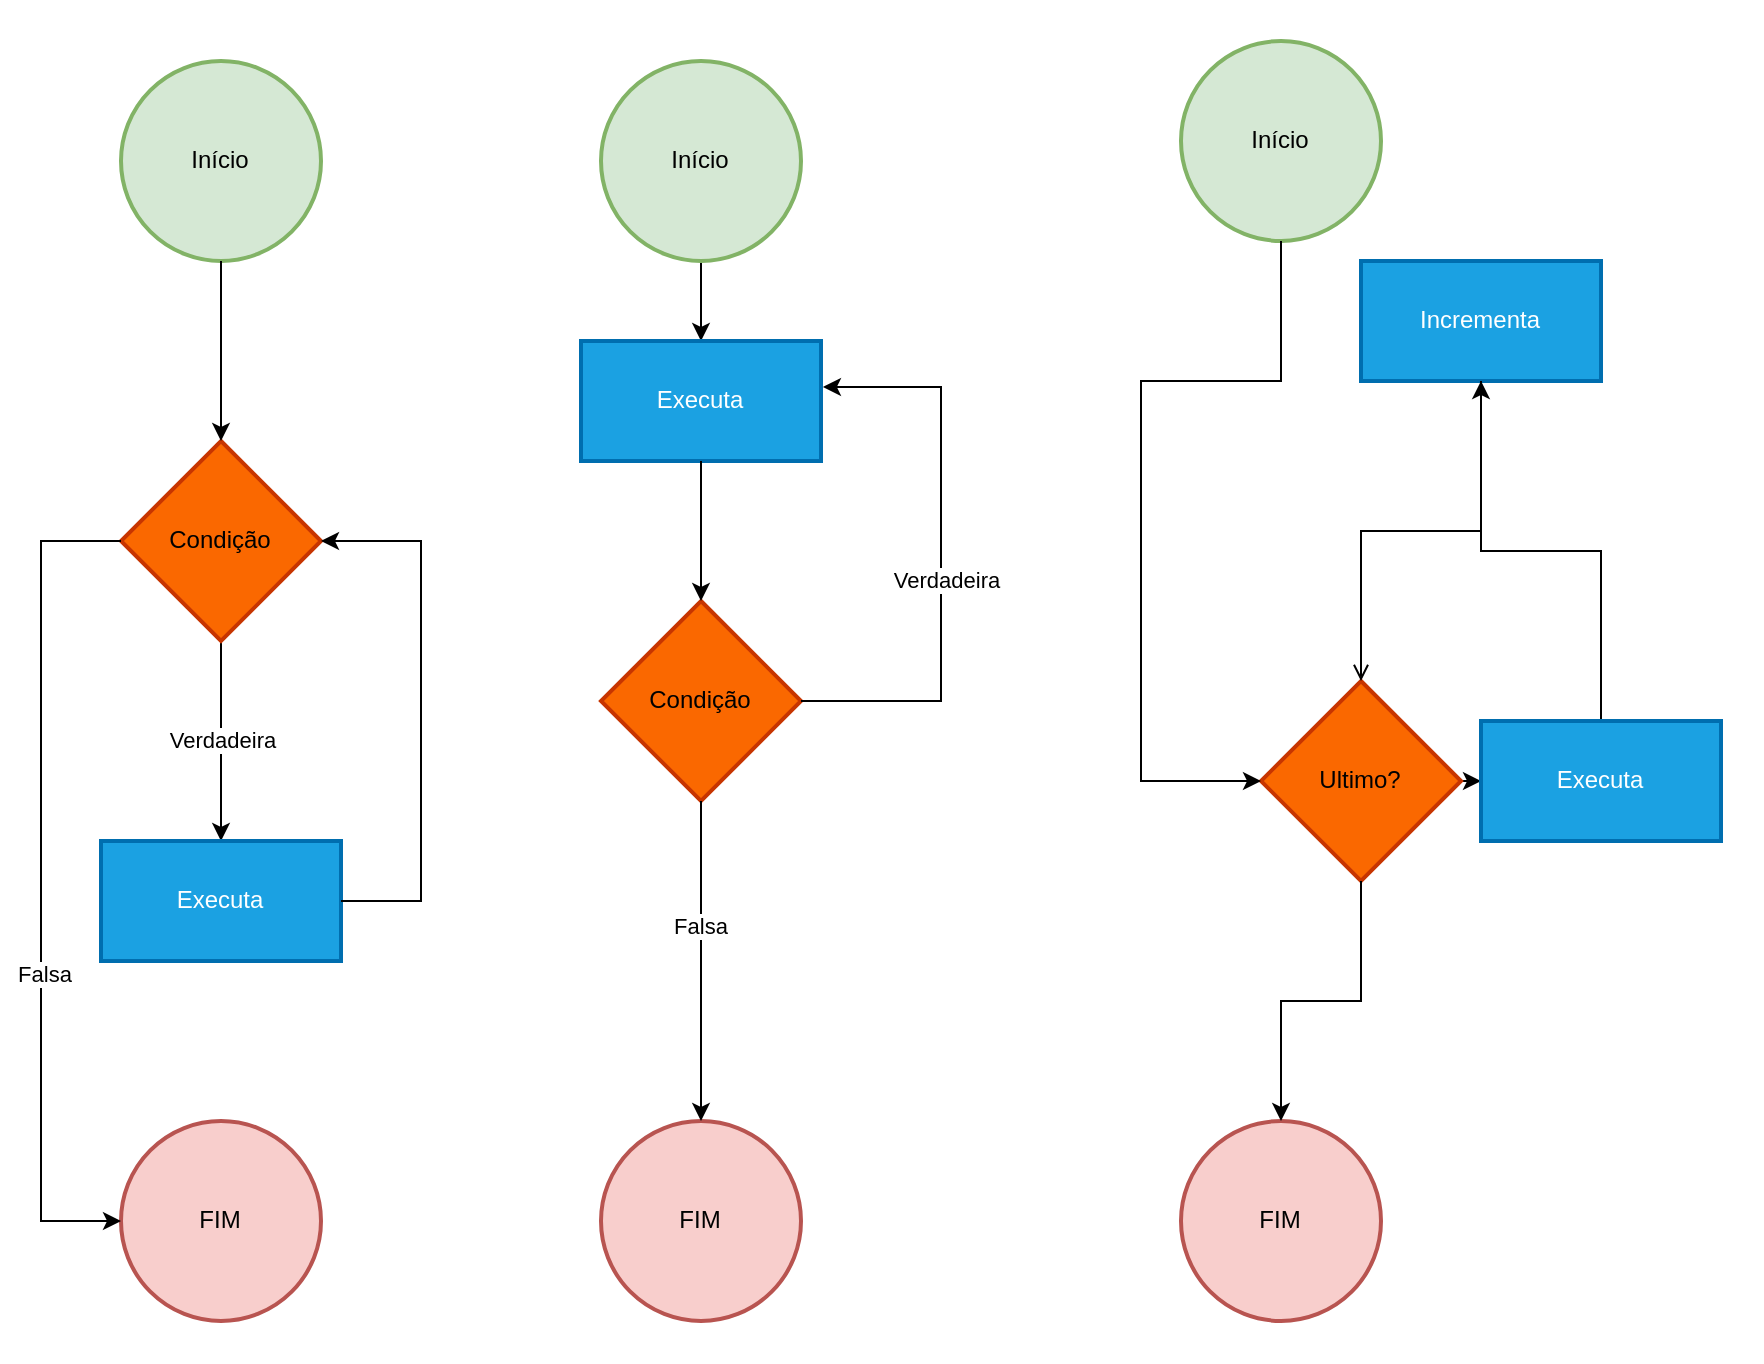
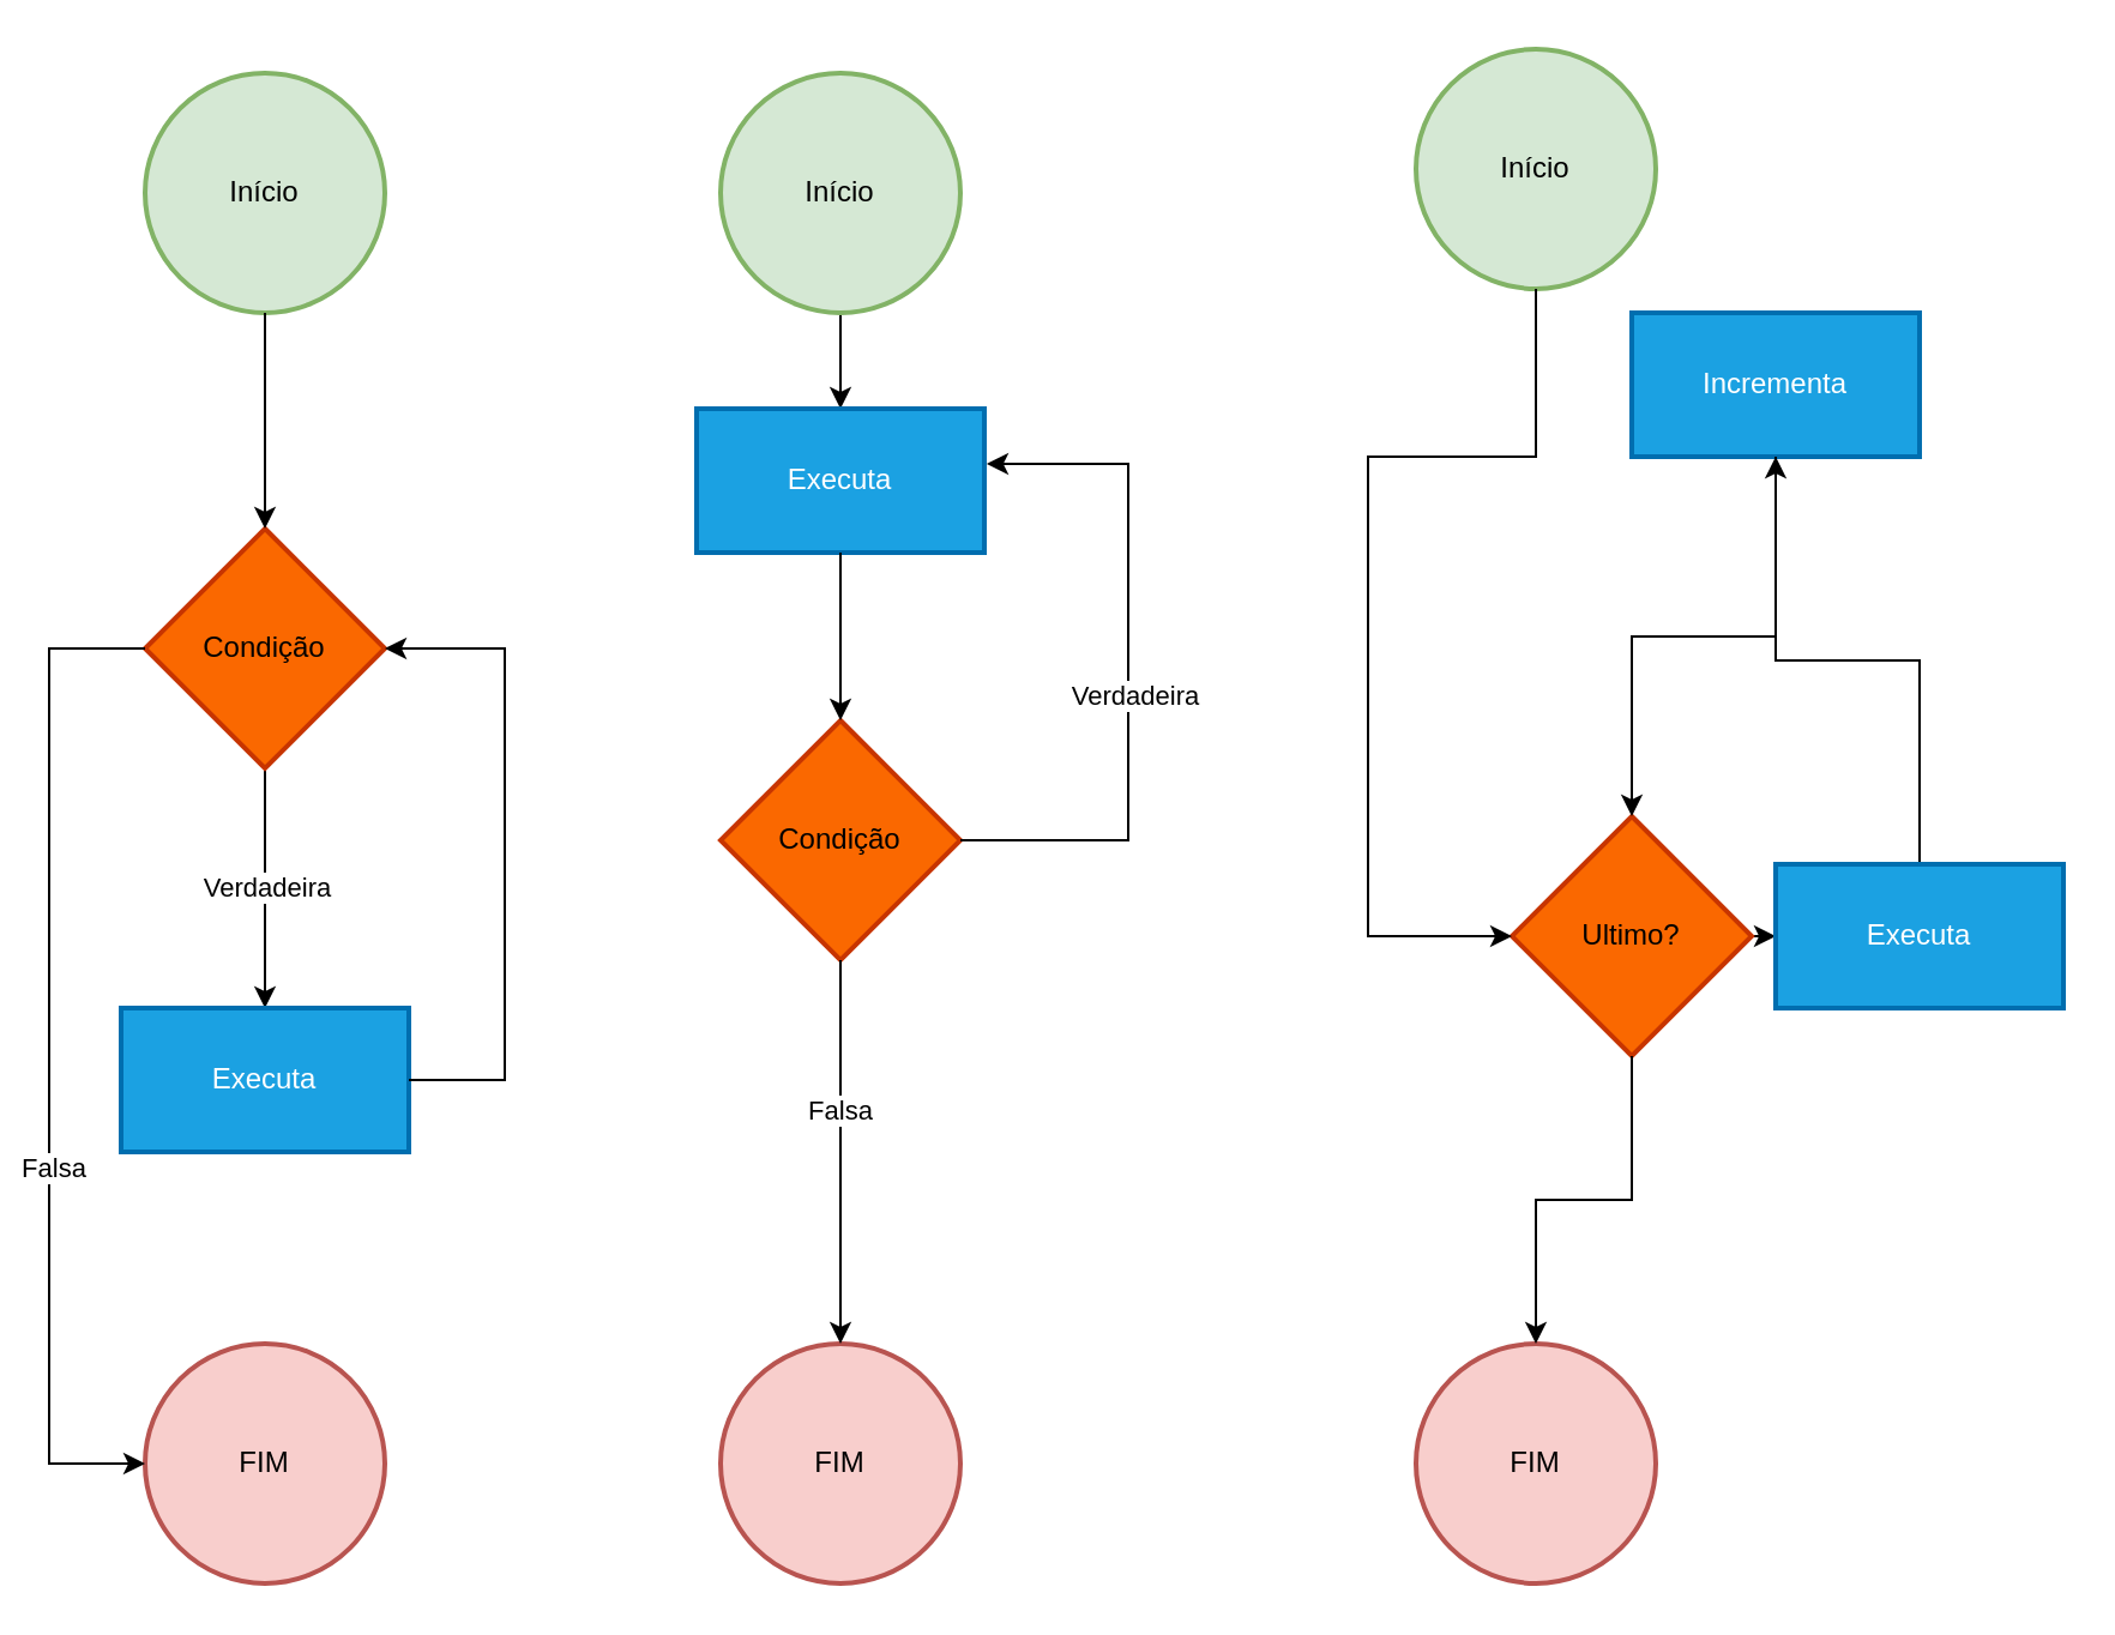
- <mxCell id="30" style="edgeStyle=orthogonalEdgeStyle;rounded=0;orthogonalLoop=1;jettySize=auto;html=1;entryX=0.5;entryY=0;entryDx=0;entryDy=0;entryPerimeter=0;endArrow=open;" parent="1" source="29" target="24" edge="1"><mxGeometry relative="1" as="geometry" /></mxCell>
+ <mxCell id="30" style="edgeStyle=orthogonalEdgeStyle;rounded=0;orthogonalLoop=1;jettySize=auto;html=1;entryX=0.5;entryY=0;entryDx=0;entryDy=0;entryPerimeter=0;" parent="1" source="29" target="24" edge="1"><mxGeometry relative="1" as="geometry" /></mxCell>
